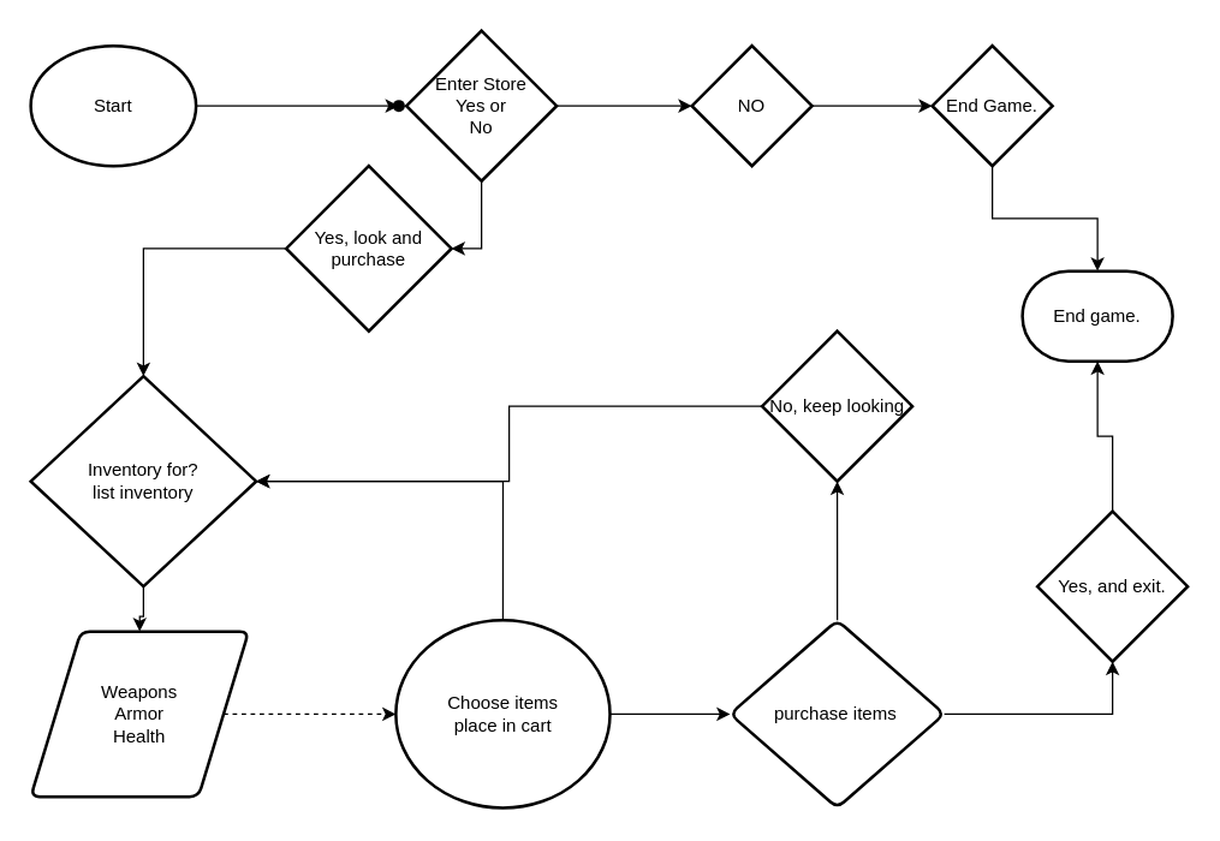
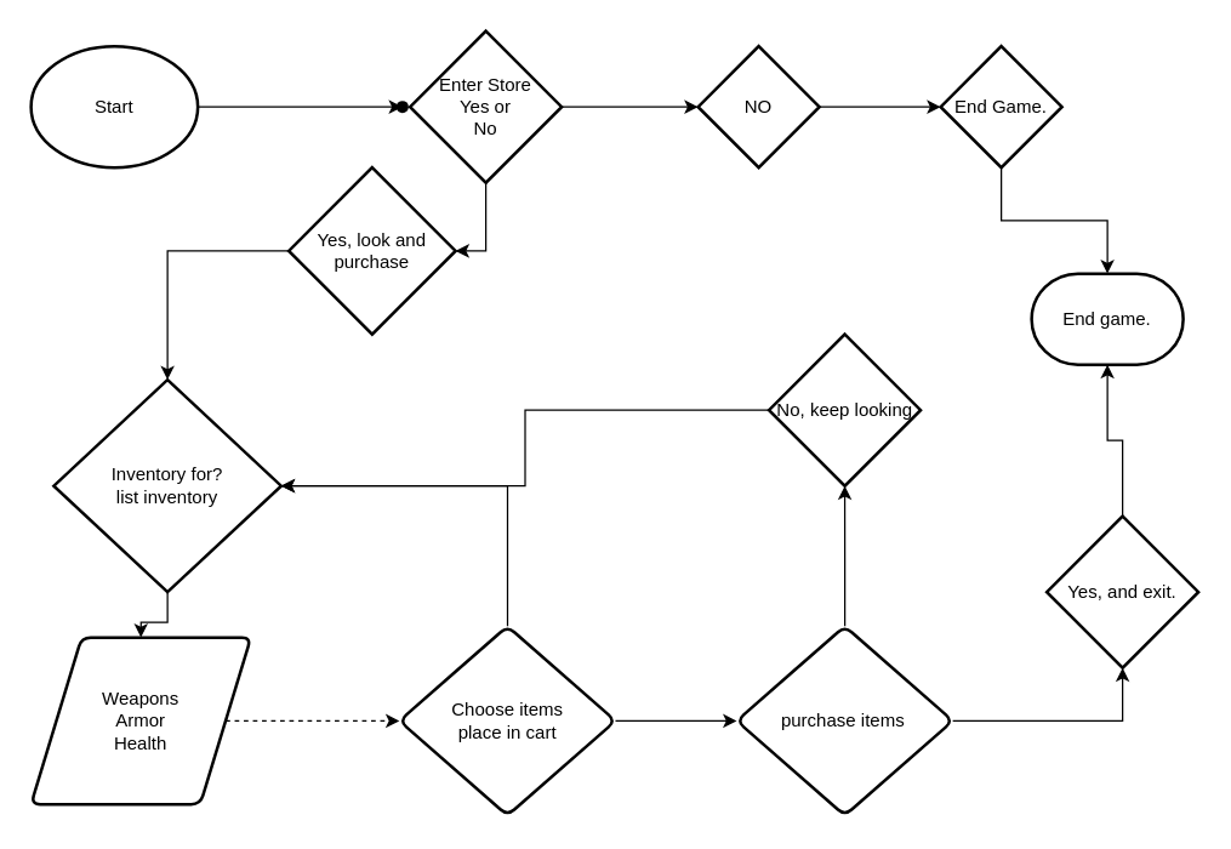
- <mxCell id="15" value="Inventory for?&lt;br&gt;list inventory" style="rhombus;whiteSpace=wrap;html=1;strokeWidth=2;" vertex="1" parent="1"><mxGeometry x="20" y="250" width="150" height="140" as="geometry" /></mxCell>
+ <mxCell id="15" value="Inventory for?&lt;br&gt;list inventory" style="rhombus;whiteSpace=wrap;html=1;strokeWidth=2;" vertex="1" parent="1"><mxGeometry x="35" y="250" width="150" height="140" as="geometry" /></mxCell>
- <mxCell id="20" value="Choose items&lt;br&gt;place in cart" style="ellipse;whiteSpace=wrap;html=1;strokeWidth=2;arcSize=12;" vertex="1" parent="1"><mxGeometry x="263" y="412.5" width="142.5" height="125" as="geometry" /></mxCell>
+ <mxCell id="20" value="Choose items&lt;br&gt;place in cart" style="rhombus;whiteSpace=wrap;html=1;strokeWidth=2;rounded=1;arcSize=12;" vertex="1" parent="1"><mxGeometry x="263" y="412.5" width="142.5" height="125" as="geometry" /></mxCell>
